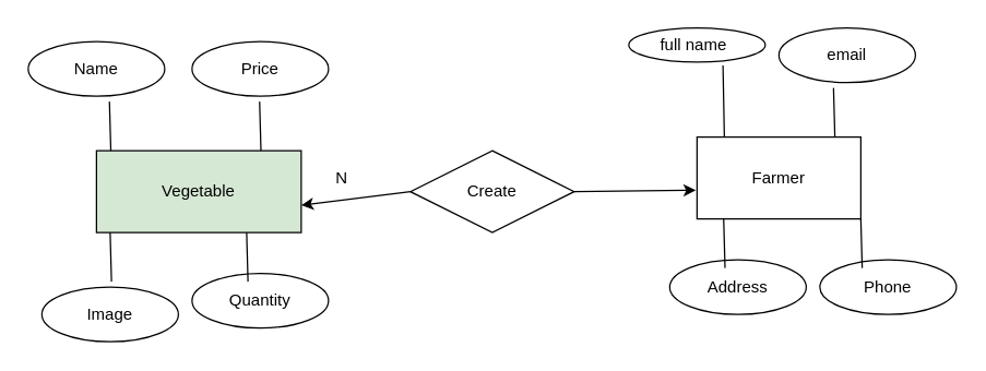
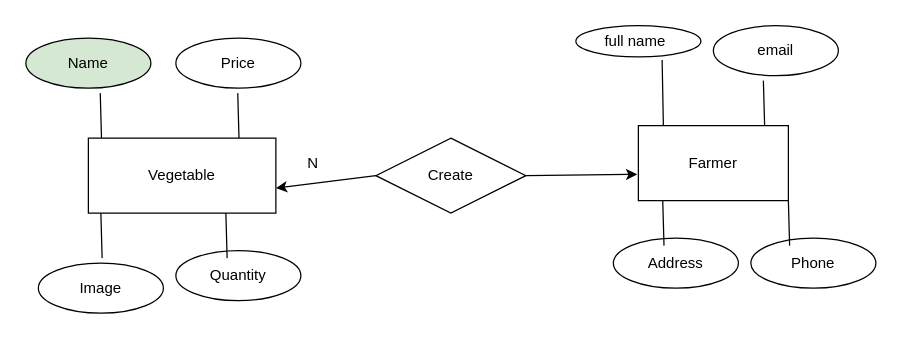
- <mxCell id="3" value="Name" style="ellipse;whiteSpace=wrap;html=1;align=center;" vertex="1" parent="1"><mxGeometry x="20" y="30" width="100" height="40" as="geometry" /></mxCell>
+ <mxCell id="3" value="Name" style="ellipse;whiteSpace=wrap;html=1;align=center;fillColor=#d5e8d4;" vertex="1" parent="1"><mxGeometry x="20" y="30" width="100" height="40" as="geometry" /></mxCell>
- <mxCell id="2" value="Vegetable" style="rounded=0;whiteSpace=wrap;html=1;fillColor=#d5e8d4;" vertex="1" parent="1"><mxGeometry x="70" y="110" width="150" height="60" as="geometry" /></mxCell>
+ <mxCell id="2" value="Vegetable" style="rounded=0;whiteSpace=wrap;html=1;" vertex="1" parent="1"><mxGeometry x="70" y="110" width="150" height="60" as="geometry" /></mxCell>
